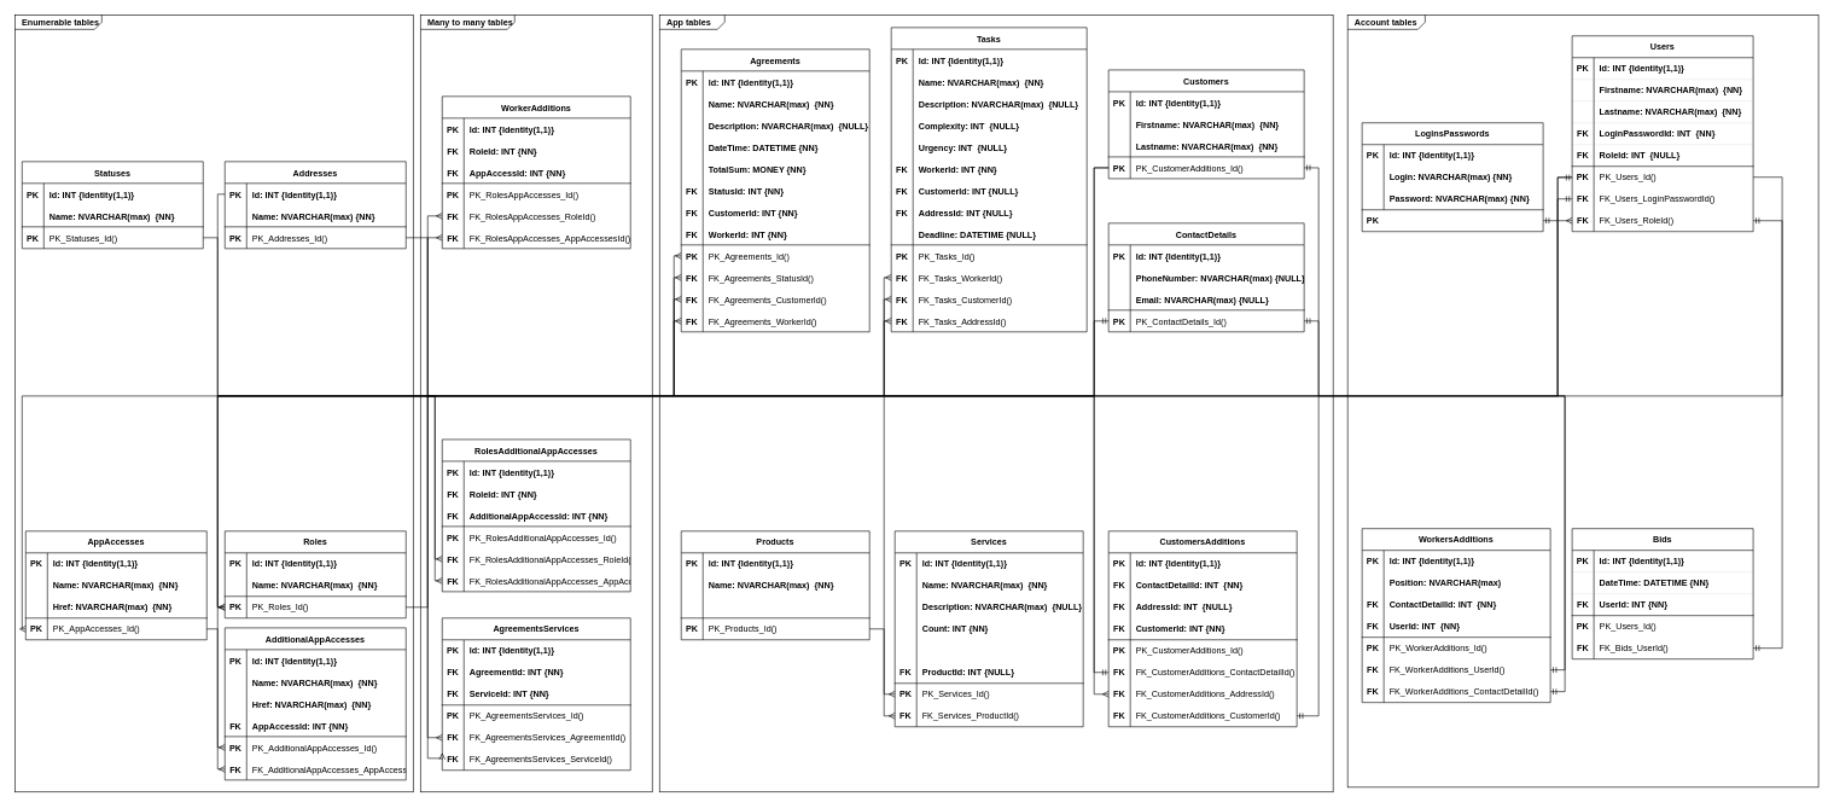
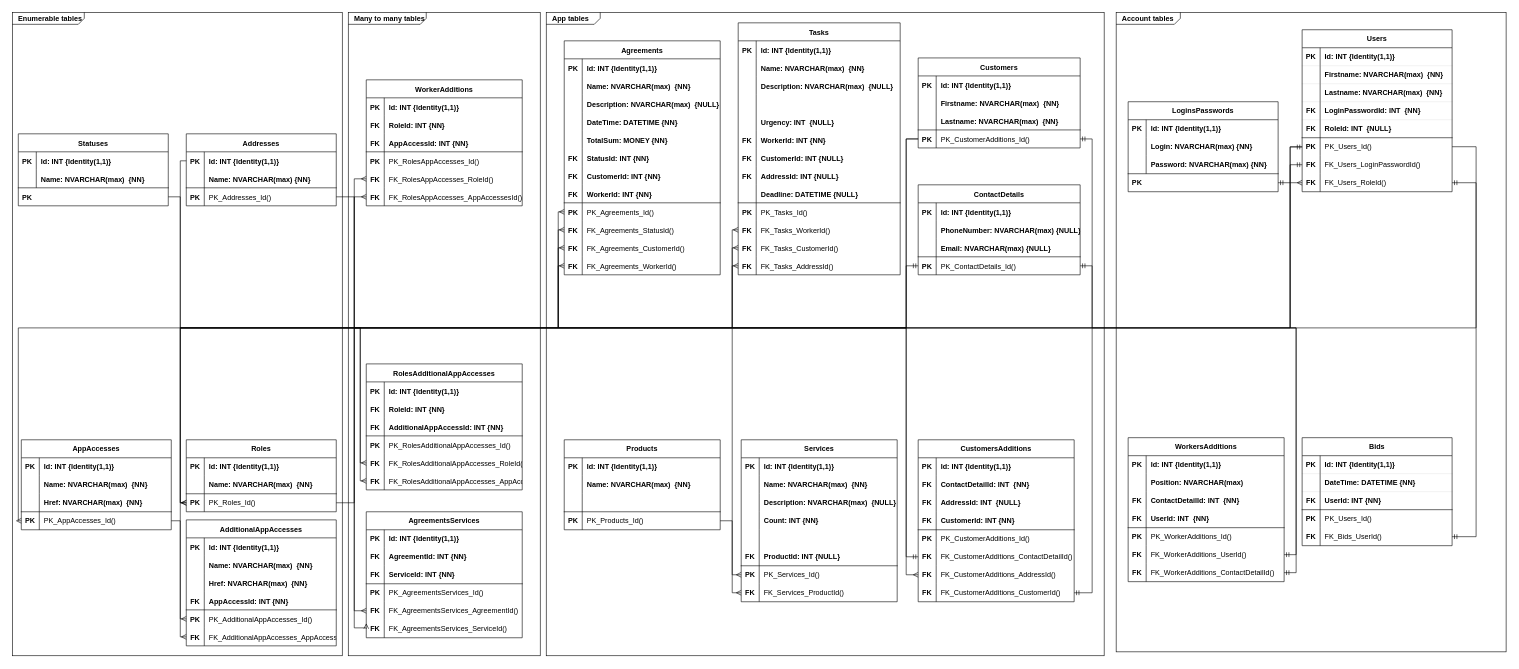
- <mxCell id="214" value="Complexity: INT  {NULL}" style="shape=partialRectangle;overflow=hidden;connectable=0;fillColor=none;top=0;left=0;bottom=0;right=0;align=left;spacingLeft=6;fontStyle=1;" parent="212" vertex="1"><mxGeometry x="30" width="240" height="30" as="geometry"><mxRectangle width="240" height="30" as="alternateBounds" /></mxGeometry></mxCell>
- <mxCell id="201" value="PK_Statuses_Id()" style="shape=partialRectangle;overflow=hidden;connectable=0;fillColor=none;top=0;left=0;bottom=0;right=0;align=left;spacingLeft=6;" parent="199" vertex="1"><mxGeometry x="30" width="220" height="30" as="geometry"><mxRectangle width="220" height="30" as="alternateBounds" /></mxGeometry></mxCell>
